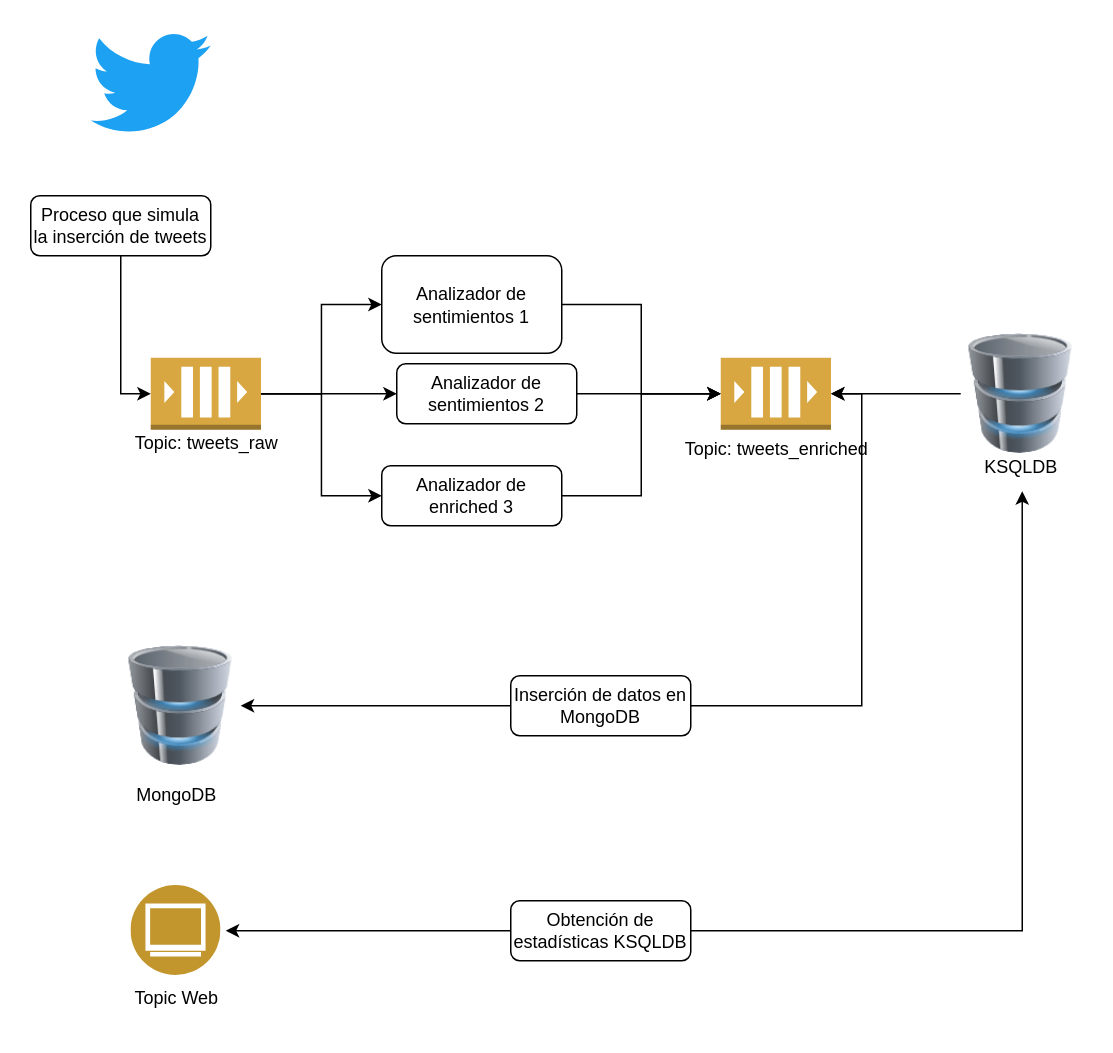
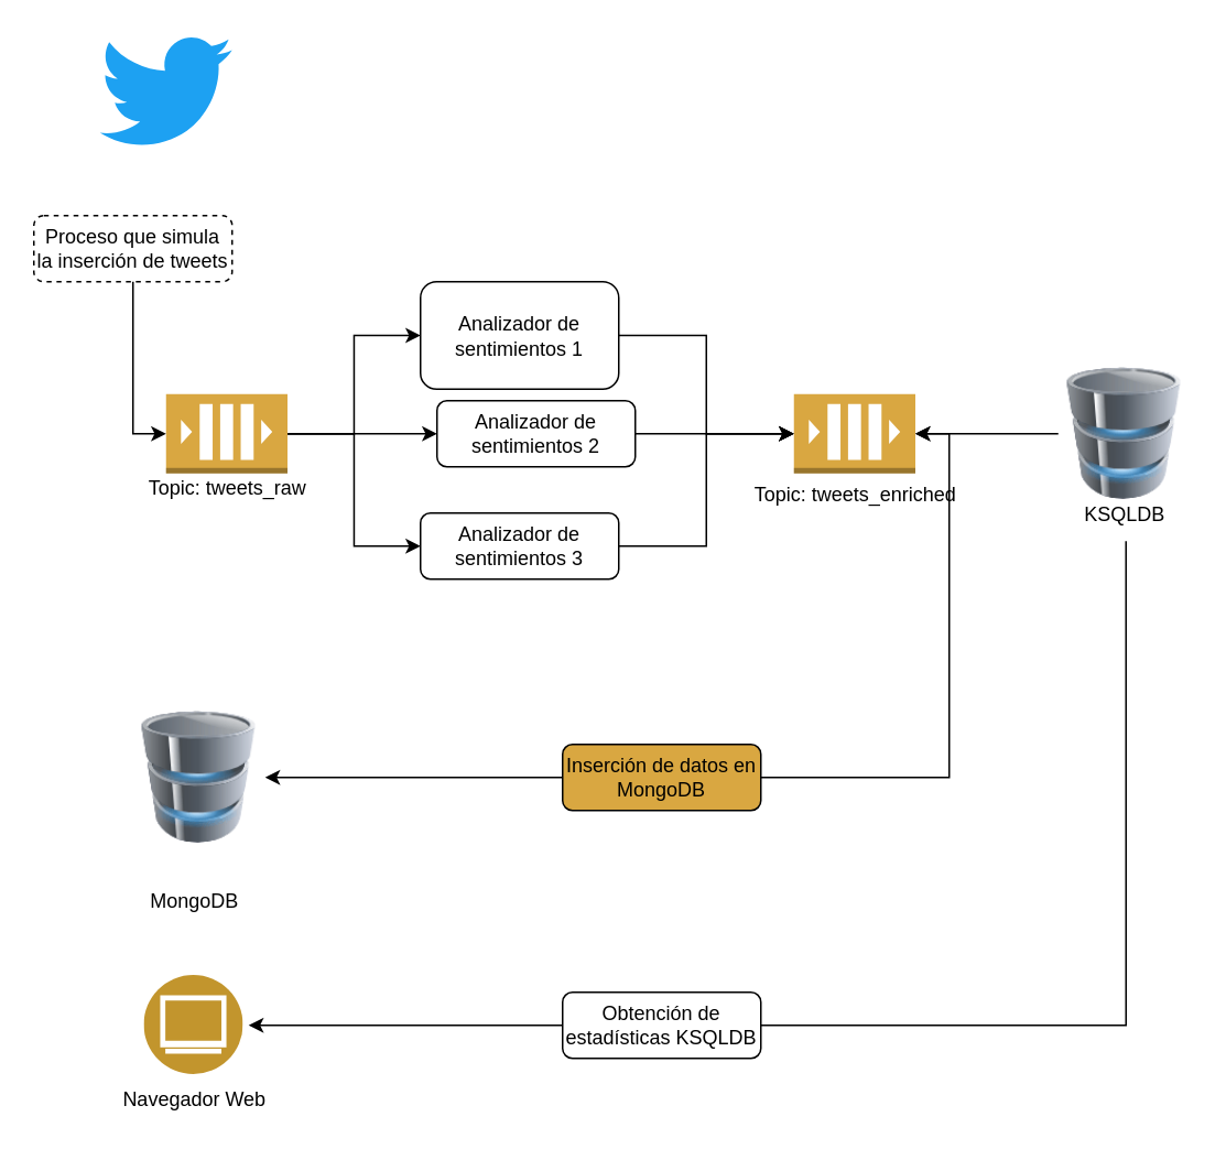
- <mxCell id="3" value="Proceso que simula la inserción de tweets" style="rounded=1;whiteSpace=wrap;html=1;fontSize=12;glass=0;strokeWidth=1;shadow=0;" vertex="1" parent="1"><mxGeometry x="20" y="130" width="120" height="40" as="geometry" /></mxCell>
+ <mxCell id="3" value="Proceso que simula la inserción de tweets" style="rounded=1;whiteSpace=wrap;html=1;fontSize=12;glass=0;strokeWidth=1;shadow=0;dashed=1;" vertex="1" parent="1"><mxGeometry x="20" y="130" width="120" height="40" as="geometry" /></mxCell>
- <mxCell id="12" value="Analizador de enriched 3" style="rounded=1;whiteSpace=wrap;html=1;fontSize=12;glass=0;strokeWidth=1;shadow=0;" vertex="1" parent="1"><mxGeometry x="254" y="310" width="120" height="40" as="geometry" /></mxCell>
+ <mxCell id="12" value="Analizador de sentimientos 3" style="rounded=1;whiteSpace=wrap;html=1;fontSize=12;glass=0;strokeWidth=1;shadow=0;" vertex="1" parent="1"><mxGeometry x="254" y="310" width="120" height="40" as="geometry" /></mxCell>
- <mxCell id="28" style="edgeStyle=orthogonalEdgeStyle;rounded=0;orthogonalLoop=1;jettySize=auto;html=1;entryX=0.514;entryY=1.033;entryDx=0;entryDy=0;entryPerimeter=0;" edge="1" parent="1" source="24" target="27"><mxGeometry relative="1" as="geometry" /></mxCell>
+ <mxCell id="28" style="edgeStyle=orthogonalEdgeStyle;rounded=0;orthogonalLoop=1;jettySize=auto;html=1;entryX=0.514;entryY=1.033;entryDx=0;entryDy=0;entryPerimeter=0;endArrow=none;" edge="1" parent="1" source="24" target="27"><mxGeometry relative="1" as="geometry" /></mxCell>
- <mxCell id="19" value="Inserción de datos en MongoDB" style="rounded=1;whiteSpace=wrap;html=1;fontSize=12;glass=0;strokeWidth=1;shadow=0;" vertex="1" parent="1"><mxGeometry x="340" y="450" width="120" height="40" as="geometry" /></mxCell>
+ <mxCell id="19" value="Inserción de datos en MongoDB" style="rounded=1;whiteSpace=wrap;html=1;fontSize=12;glass=0;strokeWidth=1;shadow=0;fillColor=#d9a741;" vertex="1" parent="1"><mxGeometry x="340" y="450" width="120" height="40" as="geometry" /></mxCell>
- <mxCell id="17" value="MongoDB" style="text;html=1;align=center;verticalAlign=middle;resizable=0;points=[];autosize=1;strokeColor=none;fillColor=none;" vertex="1" parent="1"><mxGeometry x="76.75" y="515" width="80" height="30" as="geometry" /></mxCell>
+ <mxCell id="17" value="MongoDB" style="text;html=1;align=center;verticalAlign=middle;resizable=0;points=[];autosize=1;strokeColor=none;fillColor=none;" vertex="1" parent="1"><mxGeometry x="76.75" y="530" width="80" height="30" as="geometry" /></mxCell>
- <mxCell id="30" value="Topic Web" style="text;html=1;align=center;verticalAlign=middle;resizable=0;points=[];autosize=1;strokeColor=none;fillColor=none;" vertex="1" parent="1"><mxGeometry x="62" y="650" width="110" height="30" as="geometry" /></mxCell>
+ <mxCell id="30" value="Navegador Web" style="text;html=1;align=center;verticalAlign=middle;resizable=0;points=[];autosize=1;strokeColor=none;fillColor=none;" vertex="1" parent="1"><mxGeometry x="62" y="650" width="110" height="30" as="geometry" /></mxCell>
